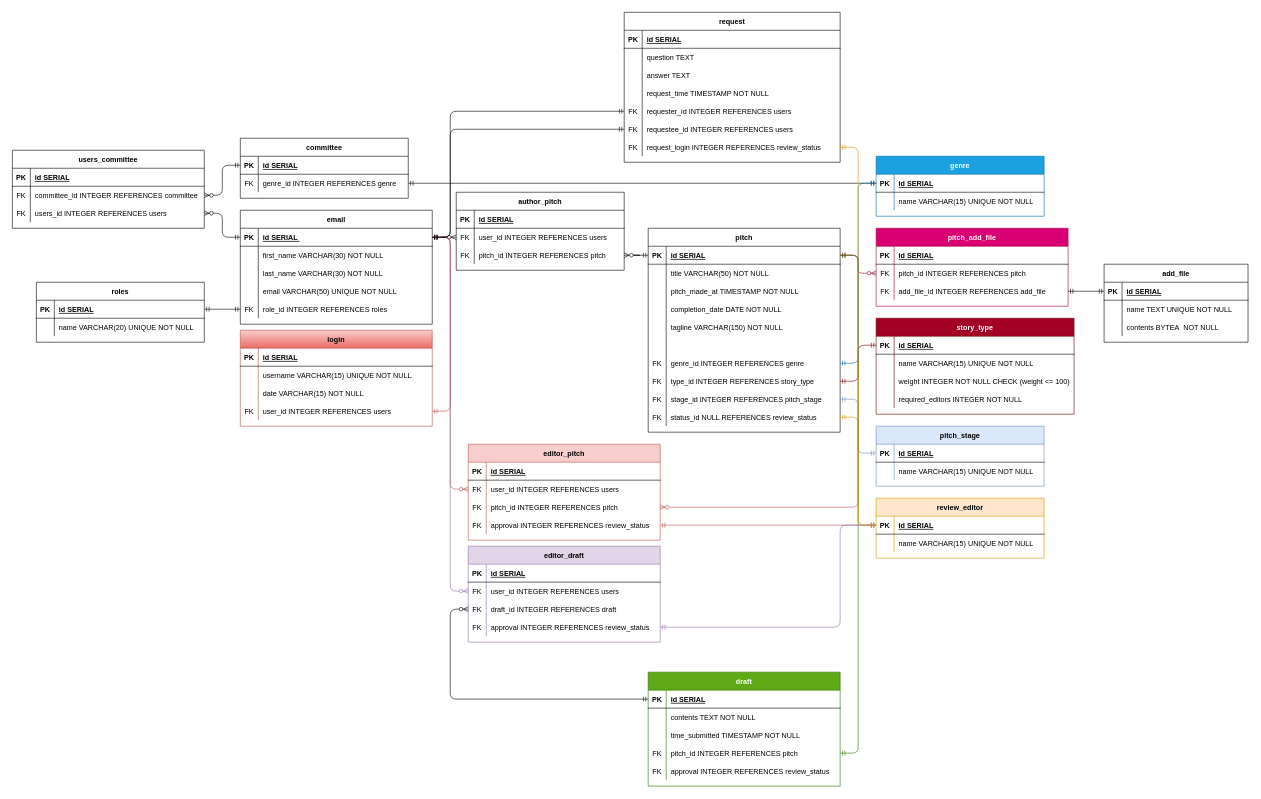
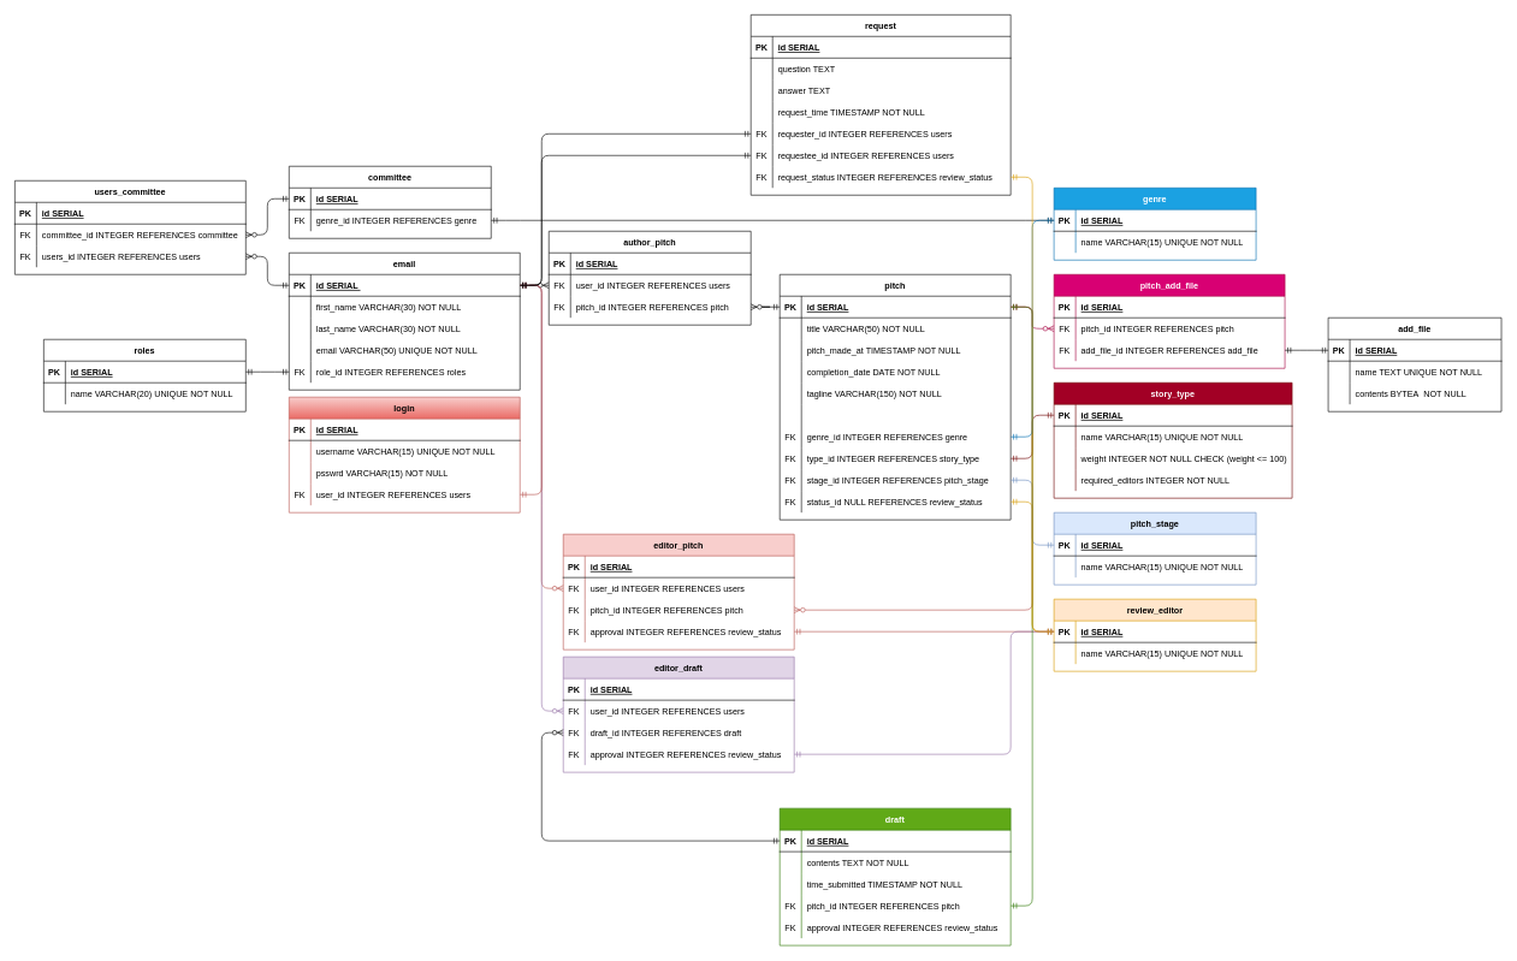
- <mxCell id="232" value="request_login INTEGER REFERENCES review_status" style="shape=partialRectangle;connectable=0;fillColor=none;top=0;left=0;bottom=0;right=0;align=left;spacingLeft=6;fontStyle=0;overflow=hidden;" parent="230" vertex="1"><mxGeometry x="30" width="330" height="30" as="geometry" /></mxCell>
+ <mxCell id="232" value="request_status INTEGER REFERENCES review_status" style="shape=partialRectangle;connectable=0;fillColor=none;top=0;left=0;bottom=0;right=0;align=left;spacingLeft=6;fontStyle=0;overflow=hidden;" parent="230" vertex="1"><mxGeometry x="30" width="330" height="30" as="geometry" /></mxCell>
- <mxCell id="204" value="date VARCHAR(15) NOT NULL" style="shape=partialRectangle;connectable=0;fillColor=none;top=0;left=0;bottom=0;right=0;align=left;spacingLeft=6;overflow=hidden;" parent="202" vertex="1"><mxGeometry x="30" width="290" height="30" as="geometry" /></mxCell>
+ <mxCell id="204" value="psswrd VARCHAR(15) NOT NULL" style="shape=partialRectangle;connectable=0;fillColor=none;top=0;left=0;bottom=0;right=0;align=left;spacingLeft=6;overflow=hidden;" parent="202" vertex="1"><mxGeometry x="30" width="290" height="30" as="geometry" /></mxCell>
